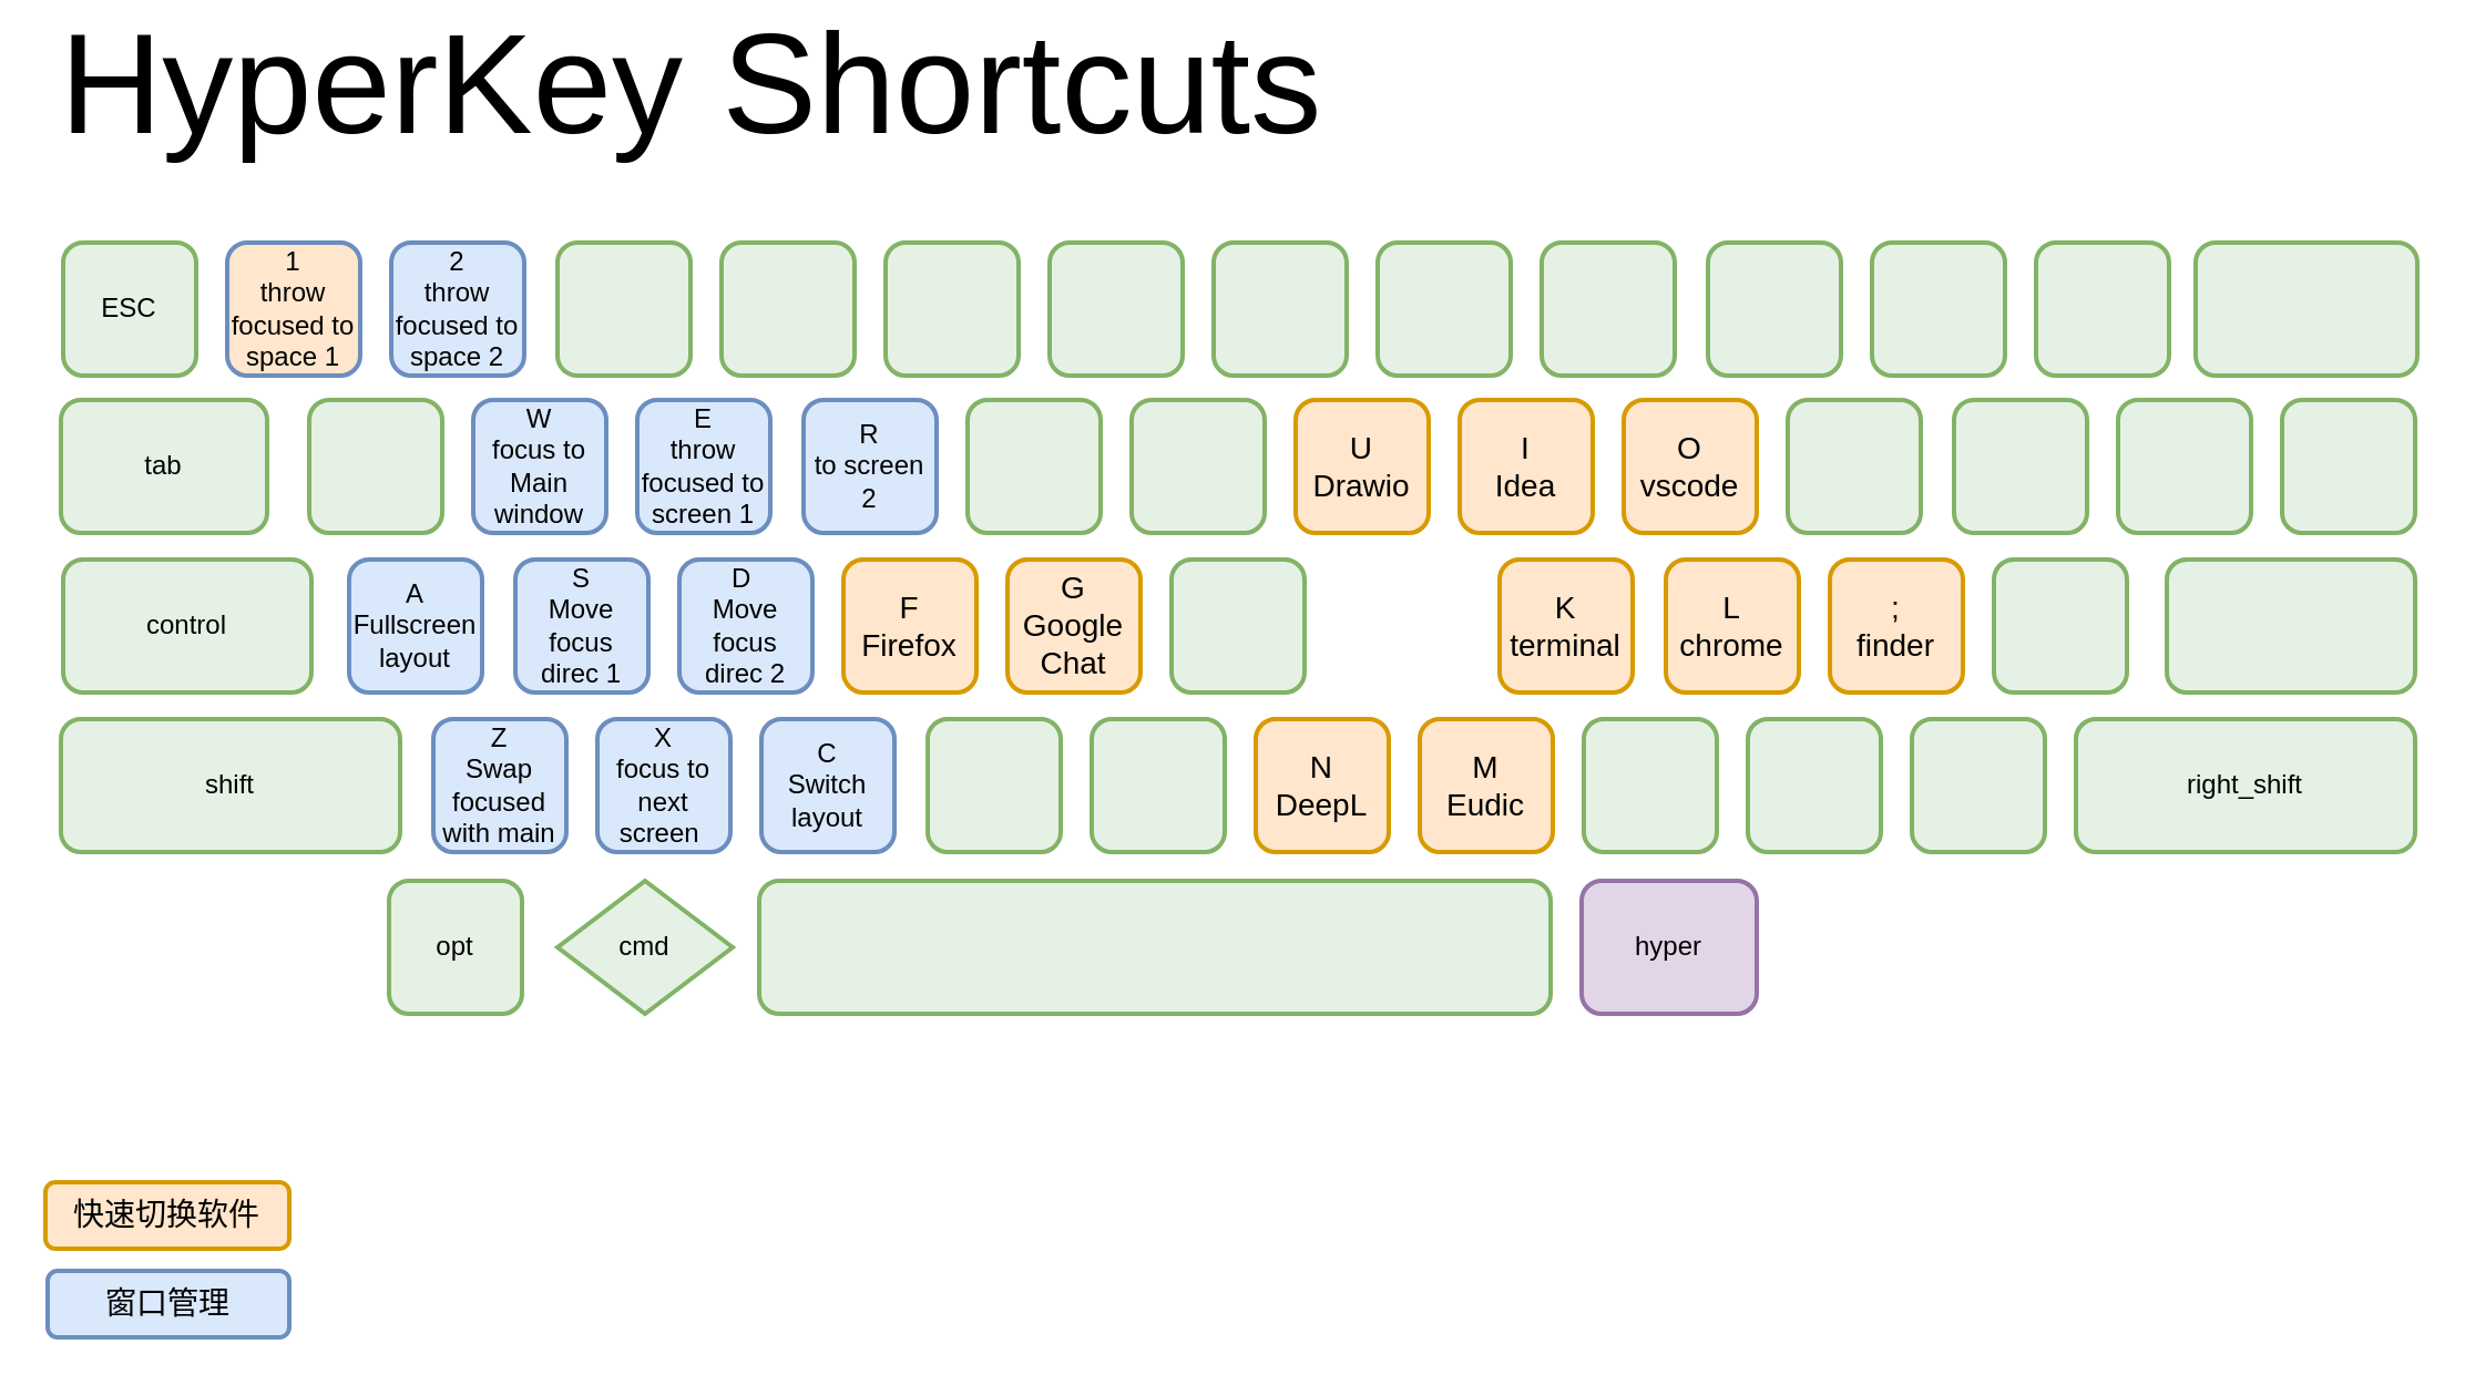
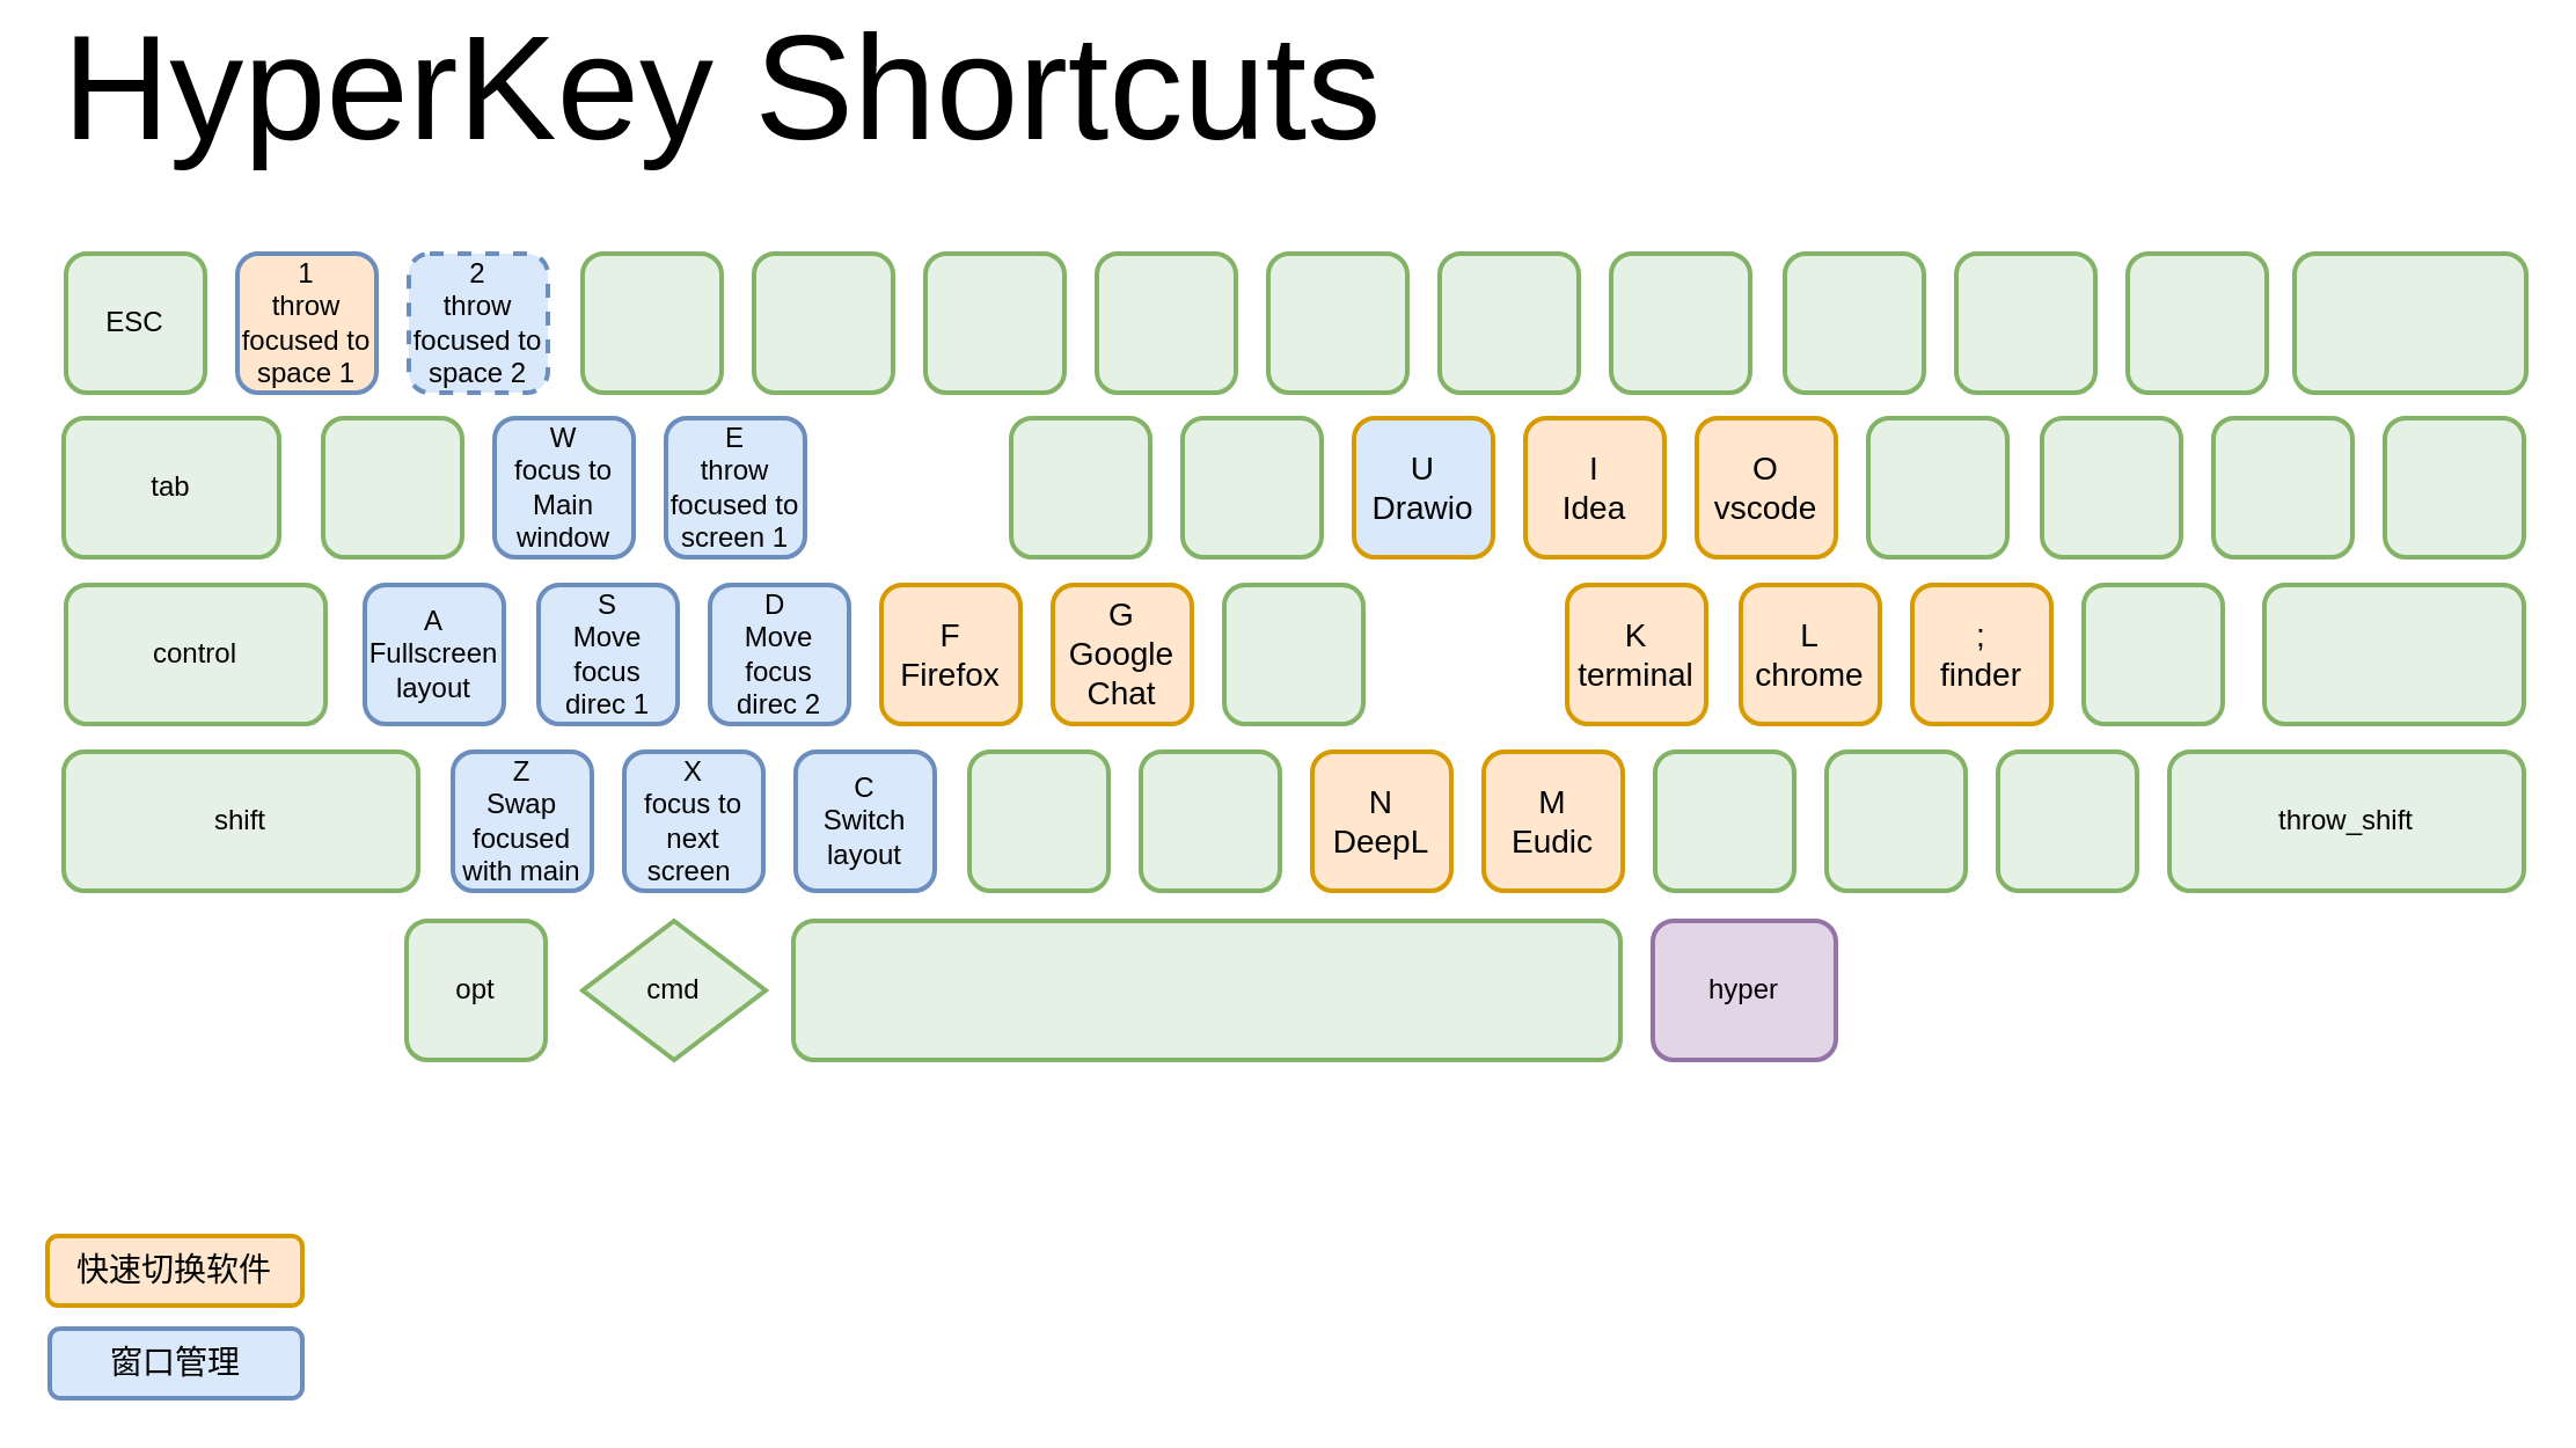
- <mxCell id="5" value="2&lt;br style=&quot;font-size: 12px;&quot;&gt;throw focused to space 2" style="rounded=1;whiteSpace=wrap;html=1;strokeWidth=2;fillColor=#dae8fc;strokeColor=#6c8ebf;fontSize=12;" vertex="1" parent="1"><mxGeometry x="176" y="106" width="60" height="60" as="geometry" /></mxCell>
+ <mxCell id="5" value="2&lt;br style=&quot;font-size: 12px;&quot;&gt;throw focused to space 2" style="rounded=1;whiteSpace=wrap;html=1;strokeWidth=2;fillColor=#dae8fc;strokeColor=#6c8ebf;fontSize=12;dashed=1;" vertex="1" parent="1"><mxGeometry x="176" y="106" width="60" height="60" as="geometry" /></mxCell>
- <mxCell id="19" value="R&lt;br style=&quot;font-size: 12px;&quot;&gt;to screen 2" style="rounded=1;whiteSpace=wrap;html=1;strokeWidth=2;fillColor=#dae8fc;strokeColor=#6c8ebf;fontSize=12;" vertex="1" parent="1"><mxGeometry x="362" y="177" width="60" height="60" as="geometry" /></mxCell>
- <mxCell id="22" value="U&lt;br style=&quot;font-size: 14px;&quot;&gt;Drawio" style="rounded=1;whiteSpace=wrap;html=1;strokeWidth=2;fillColor=#ffe6cc;strokeColor=#d79b00;fontSize=14;" vertex="1" parent="1"><mxGeometry x="584" y="177" width="60" height="60" as="geometry" /></mxCell>
+ <mxCell id="22" value="U&lt;br style=&quot;font-size: 14px;&quot;&gt;Drawio" style="rounded=1;whiteSpace=wrap;html=1;strokeWidth=2;fillColor=#dae8fc;strokeColor=#d79b00;fontSize=14;" vertex="1" parent="1"><mxGeometry x="584" y="177" width="60" height="60" as="geometry" /></mxCell>
- <mxCell id="53" value="right_shift" style="rounded=1;whiteSpace=wrap;html=1;strokeWidth=2;fillColor=#D5E8D499;strokeColor=#82b366;" vertex="1" parent="1"><mxGeometry x="936" y="321" width="153" height="60" as="geometry" /></mxCell>
+ <mxCell id="53" value="throw_shift" style="rounded=1;whiteSpace=wrap;html=1;strokeWidth=2;fillColor=#D5E8D499;strokeColor=#82b366;" vertex="1" parent="1"><mxGeometry x="936" y="321" width="153" height="60" as="geometry" /></mxCell>
